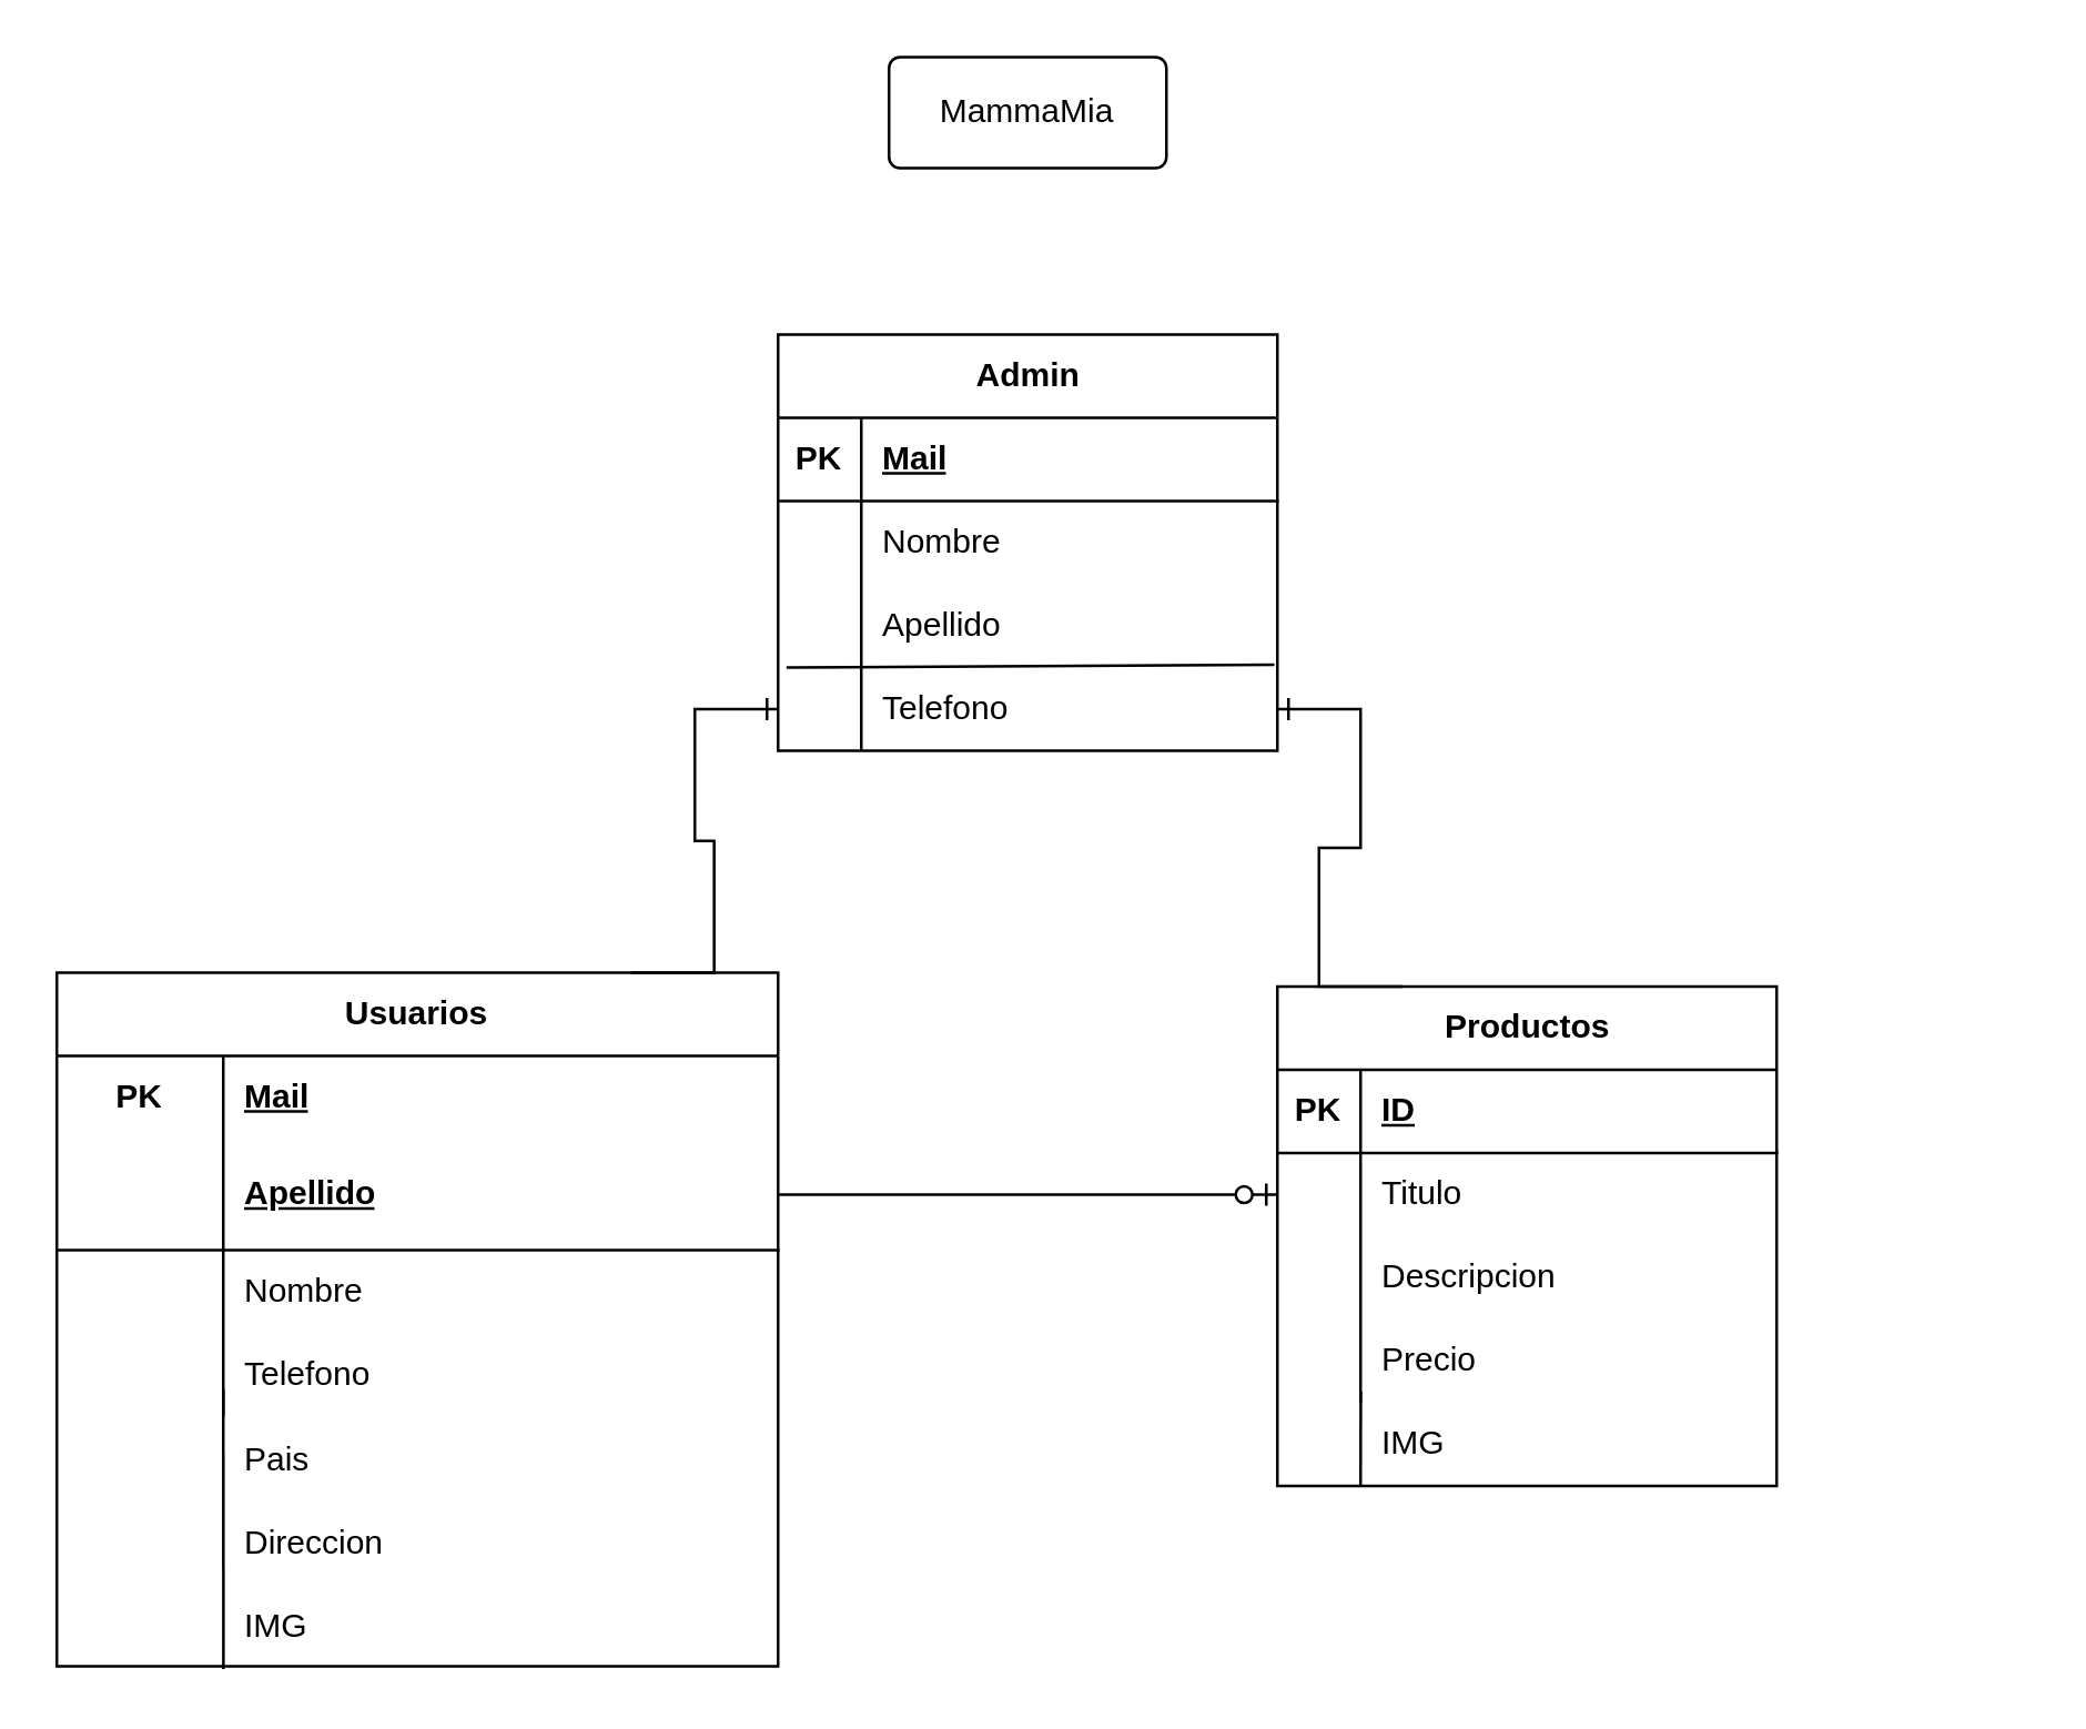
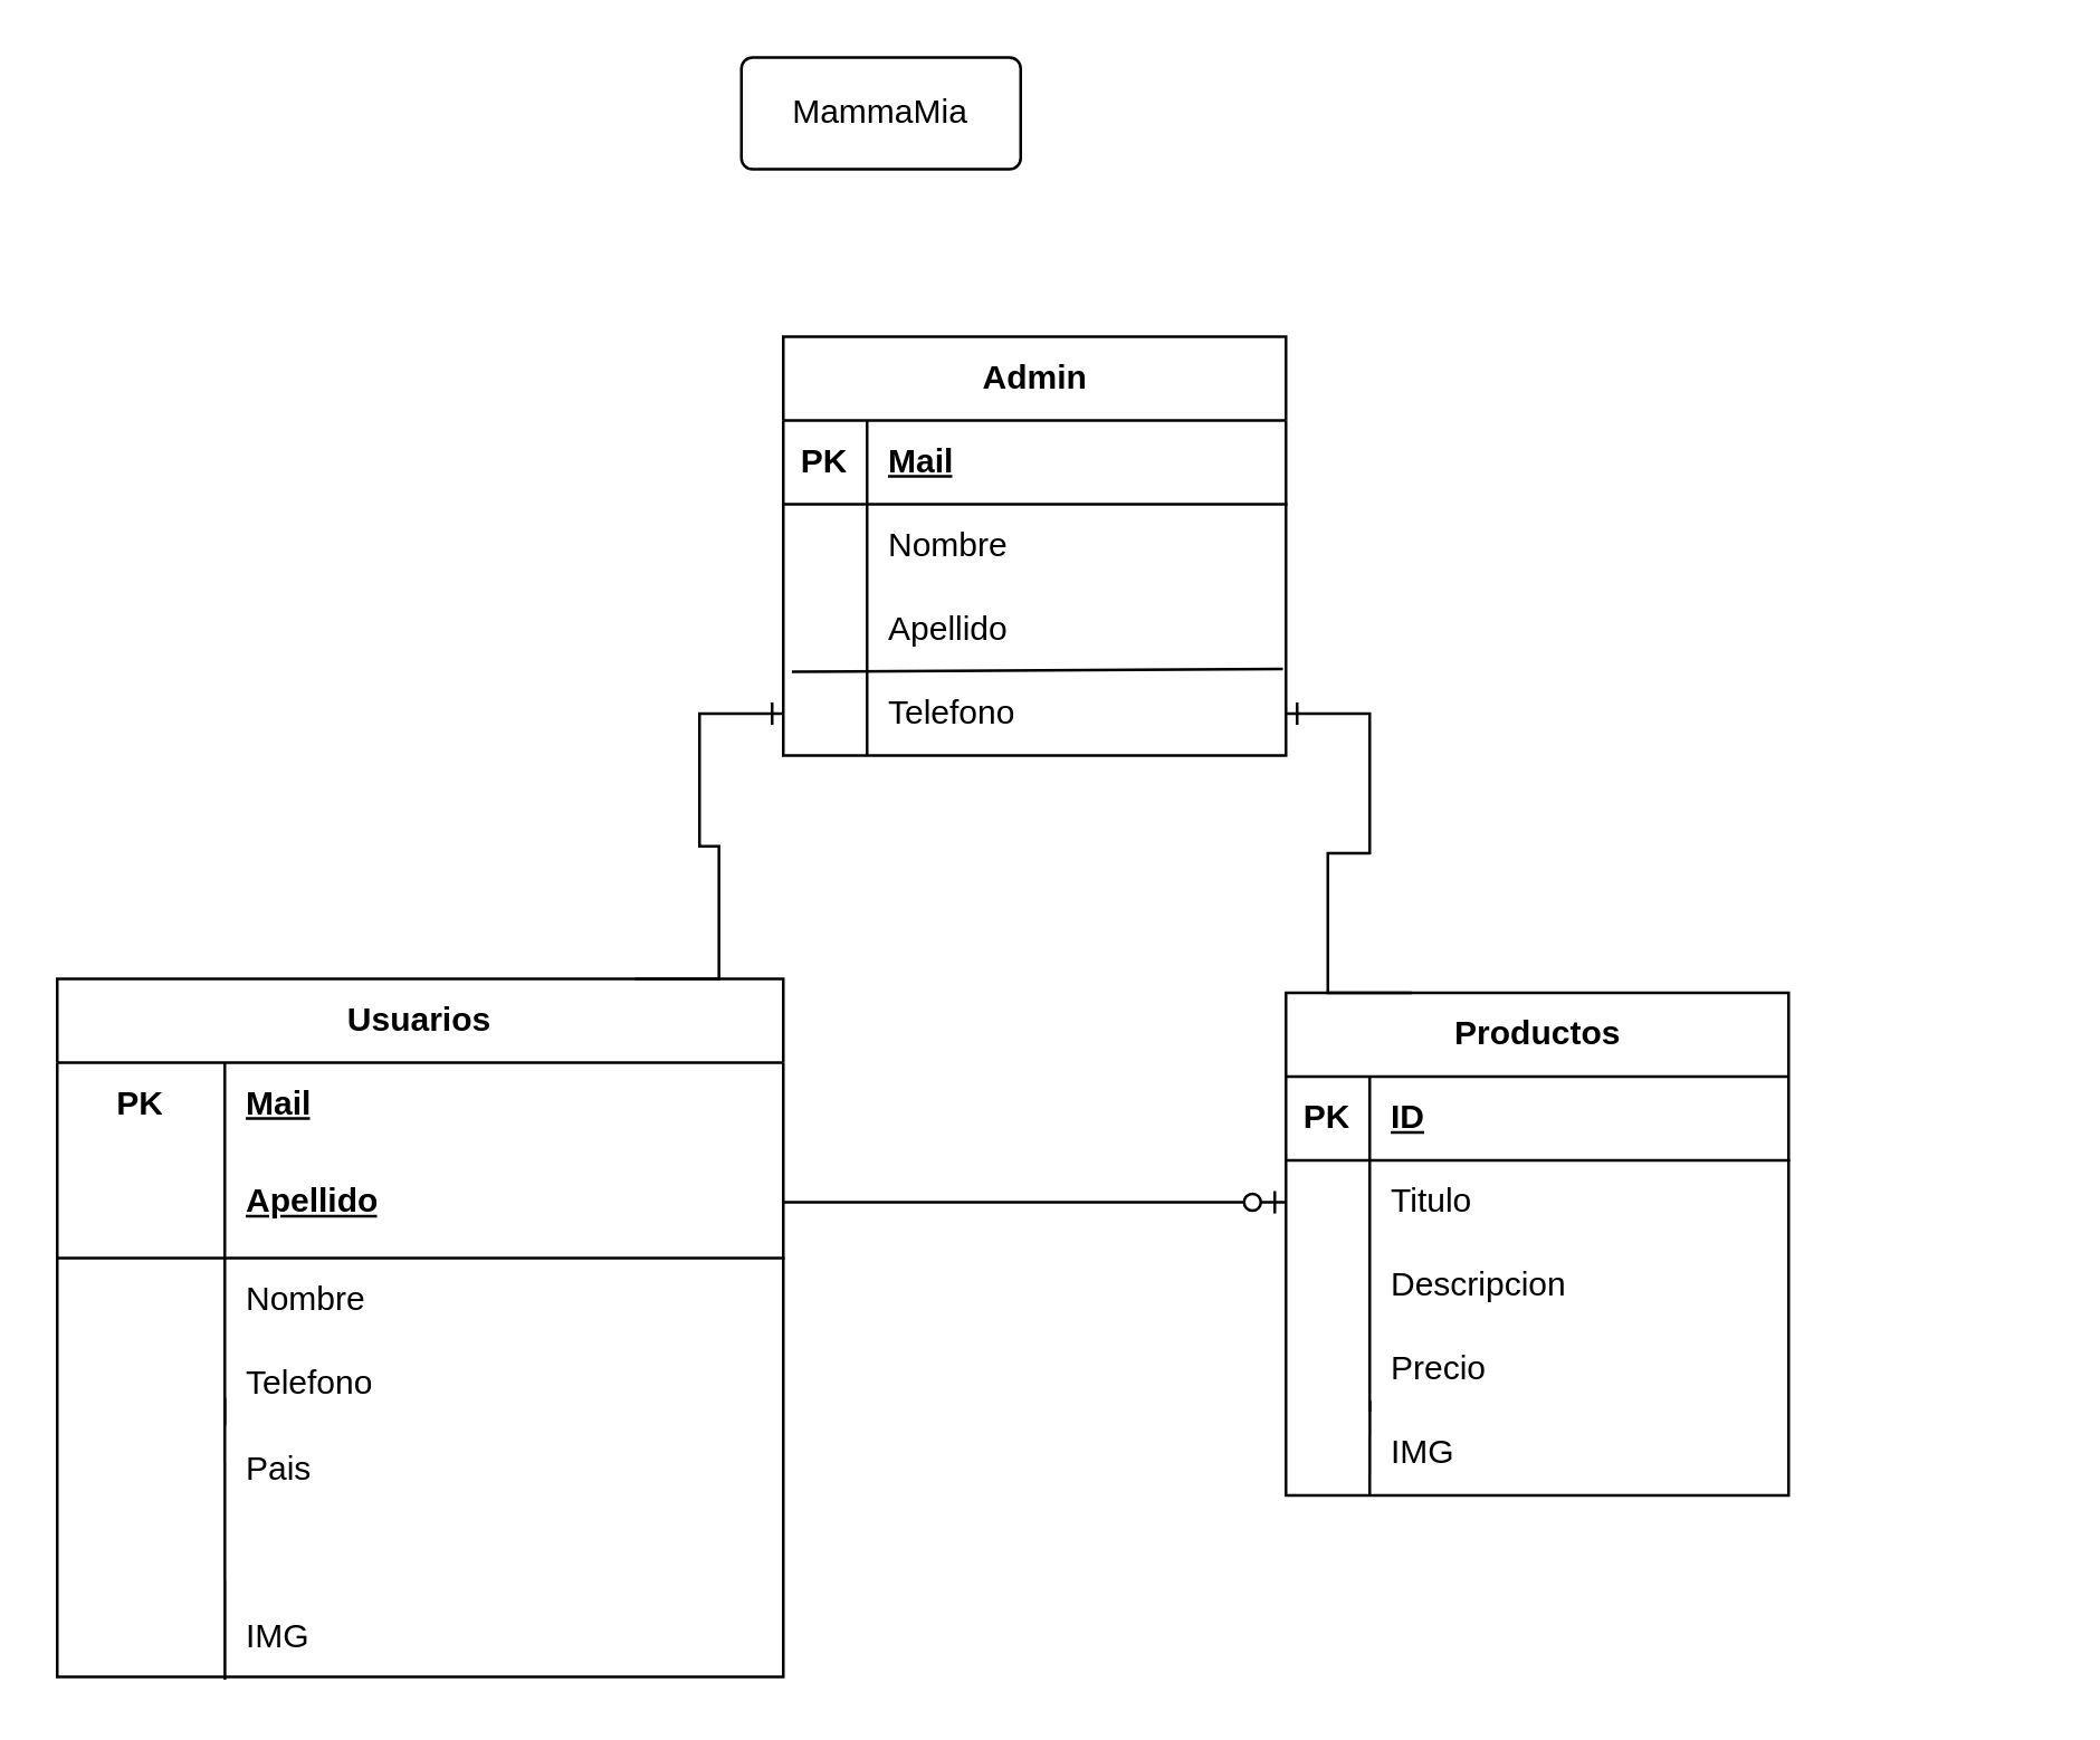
- <mxCell id="2" value="MammaMia" style="rounded=1;arcSize=10;whiteSpace=wrap;html=1;align=center;" vertex="1" parent="1"><mxGeometry x="320" y="20" width="100" height="40" as="geometry" /></mxCell>
+ <mxCell id="2" value="MammaMia" style="rounded=1;arcSize=10;whiteSpace=wrap;html=1;align=center;" vertex="1" parent="1"><mxGeometry x="265" y="20" width="100" height="40" as="geometry" /></mxCell>
- <mxCell id="49" value="Direccion" style="shape=partialRectangle;connectable=0;fillColor=none;top=0;left=0;bottom=0;right=0;align=left;spacingLeft=6;overflow=hidden;html=1;whiteSpace=wrap;" vertex="1" parent="1"><mxGeometry x="80.06" y="540.99" width="120" height="30" as="geometry"><mxRectangle width="120" height="30" as="alternateBounds" /></mxGeometry></mxCell>
